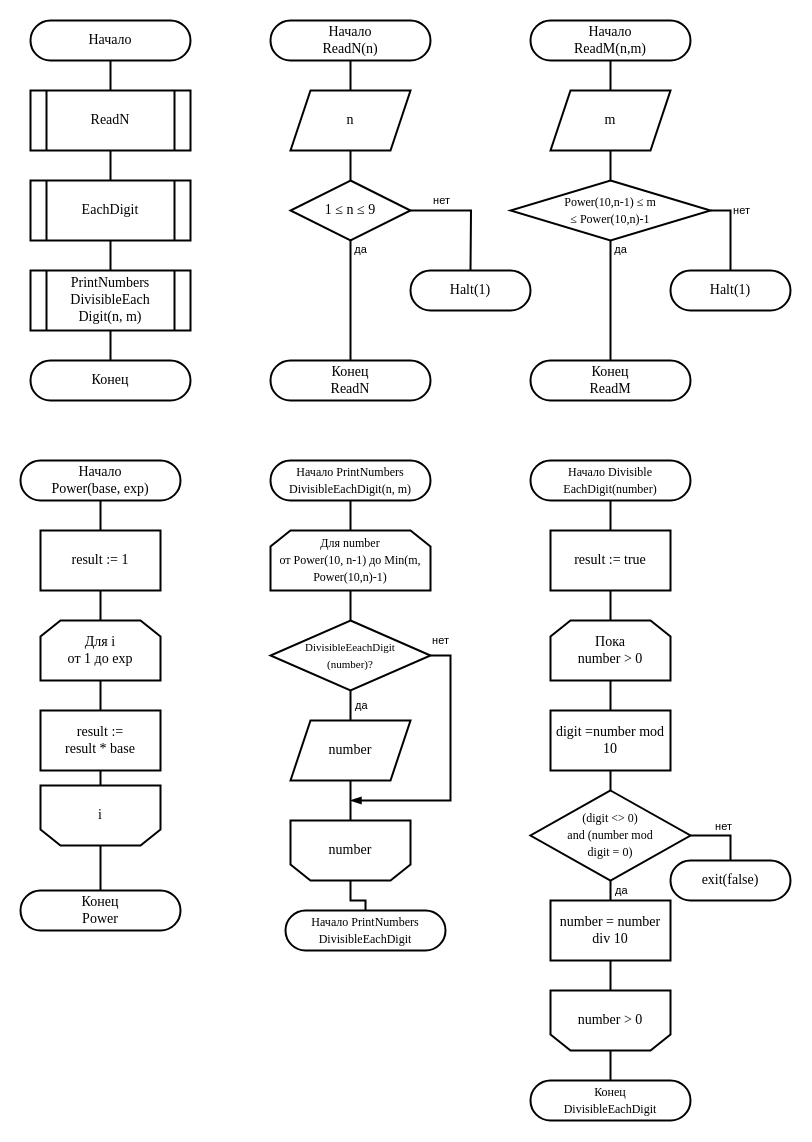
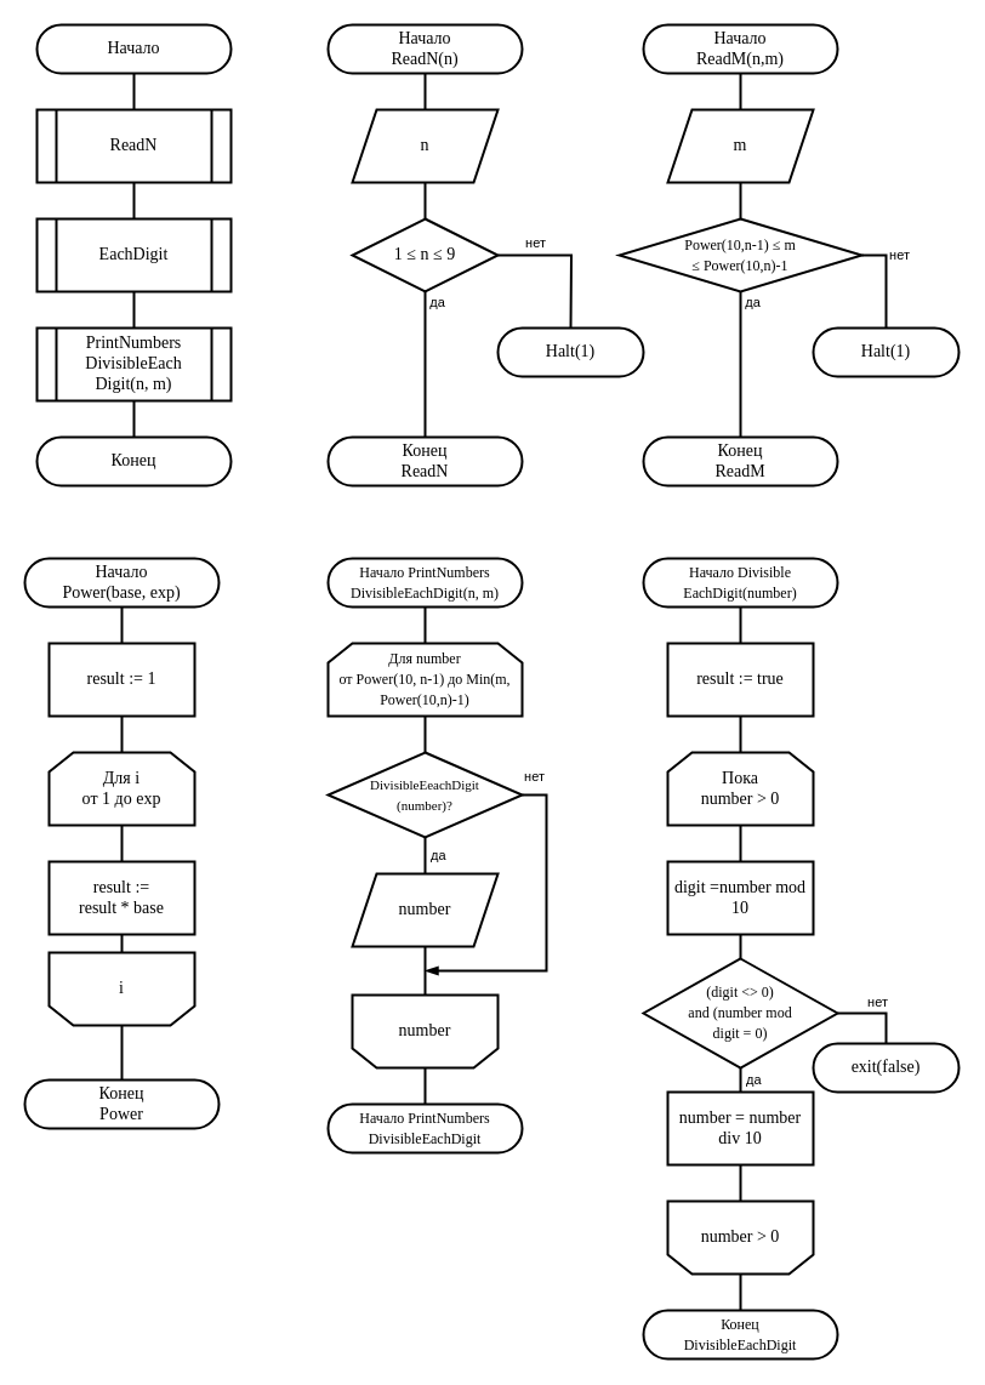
- <mxCell id="42" value="&lt;font style=&quot;font-size: 12px;&quot;&gt;Начало PrintNumbers DivisibleEachDigit&lt;/font&gt;" style="rounded=1;whiteSpace=wrap;html=1;arcSize=50;absoluteArcSize=0;strokeWidth=2;fontSize=14;fontFamily=Verdana;" vertex="1" parent="1"><mxGeometry x="285" y="910" width="160" height="40" as="geometry" /></mxCell>
+ <mxCell id="42" value="&lt;font style=&quot;font-size: 12px;&quot;&gt;Начало PrintNumbers DivisibleEachDigit&lt;/font&gt;" style="rounded=1;whiteSpace=wrap;html=1;arcSize=50;absoluteArcSize=0;strokeWidth=2;fontSize=14;fontFamily=Verdana;" vertex="1" parent="1"><mxGeometry x="270" y="910" width="160" height="40" as="geometry" /></mxCell>
